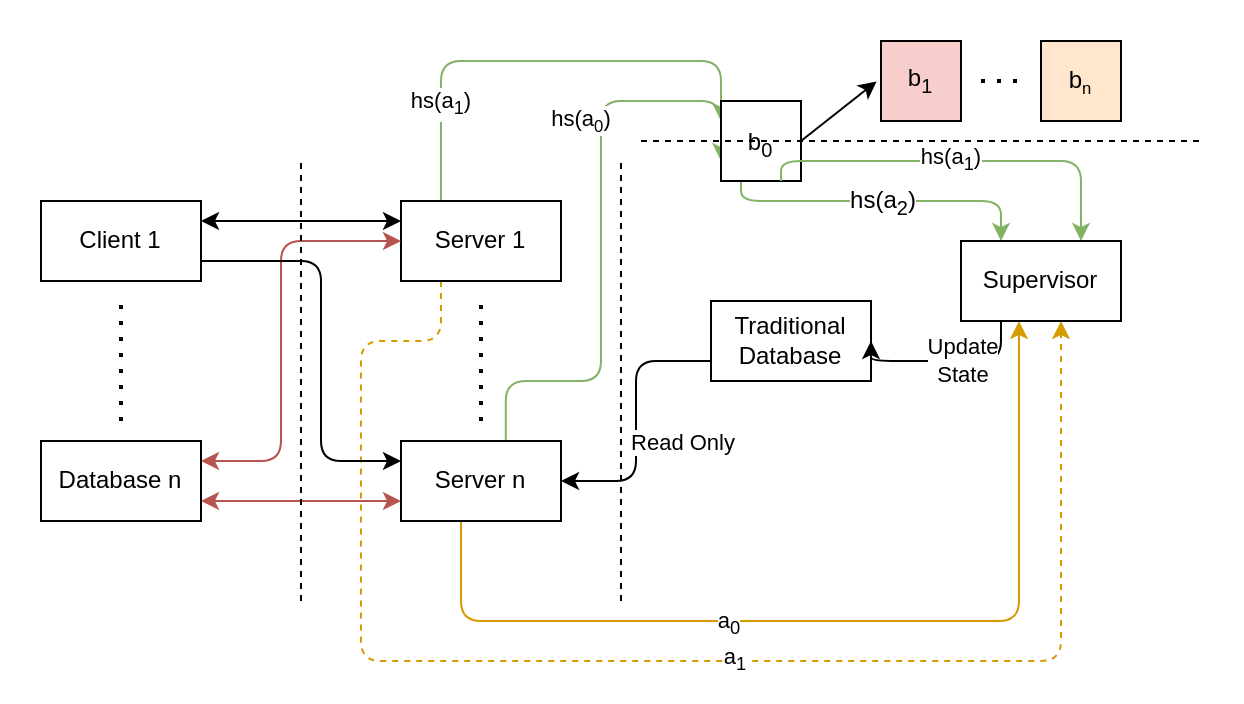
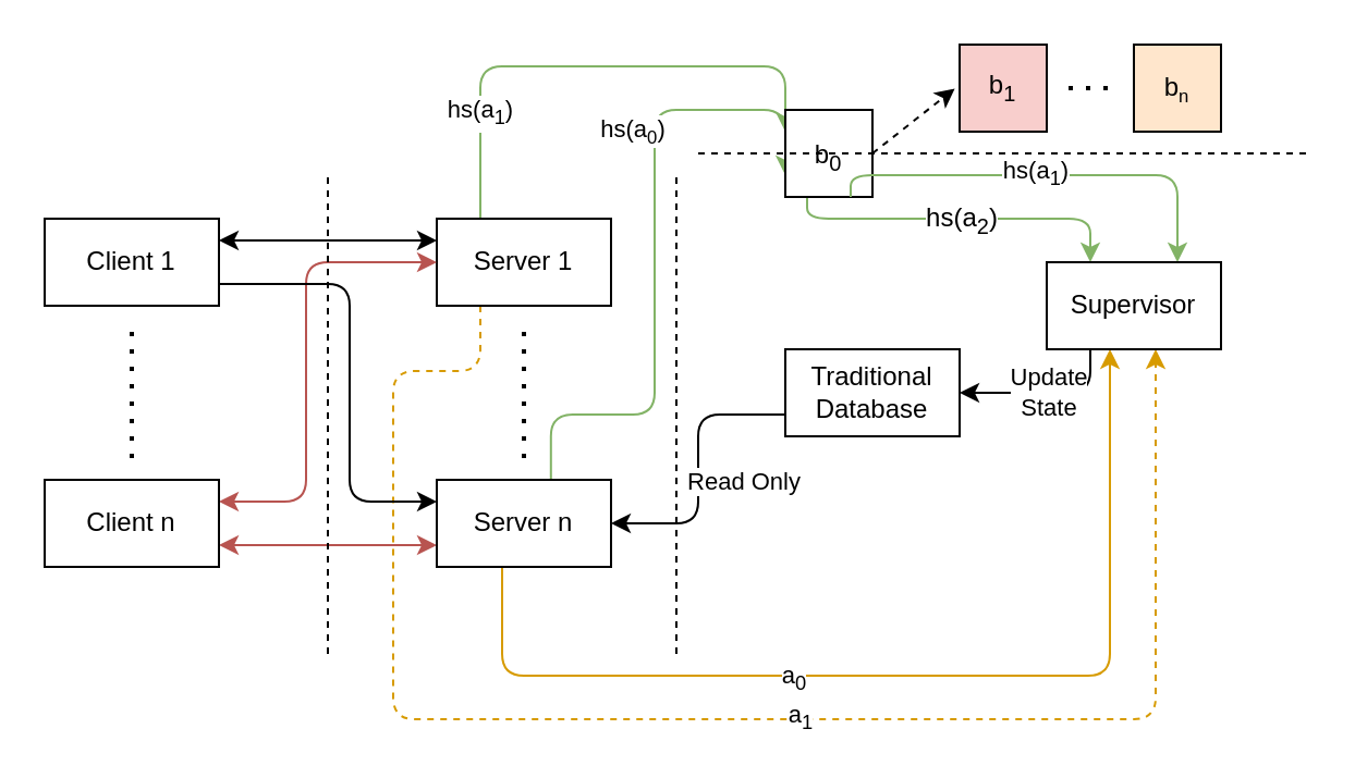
- <mxCell id="27" value="" style="endArrow=classic;html=1;exitX=1;exitY=0.5;exitDx=0;exitDy=0;entryX=-0.055;entryY=0.505;entryDx=0;entryDy=0;entryPerimeter=0;" parent="1" source="22" target="23" edge="1"><mxGeometry width="50" height="50" relative="1" as="geometry"><mxPoint x="430" y="140" as="sourcePoint" /><mxPoint x="480" y="90" as="targetPoint" /></mxGeometry></mxCell>
+ <mxCell id="27" value="" style="endArrow=classic;html=1;exitX=1;exitY=0.5;exitDx=0;exitDy=0;entryX=-0.055;entryY=0.505;entryDx=0;entryDy=0;entryPerimeter=0;dashed=1;" parent="1" source="22" target="23" edge="1"><mxGeometry width="50" height="50" relative="1" as="geometry"><mxPoint x="430" y="140" as="sourcePoint" /><mxPoint x="480" y="90" as="targetPoint" /></mxGeometry></mxCell>
- <mxCell id="24" value="Traditional Database" style="rounded=0;whiteSpace=wrap;html=1;" parent="1" vertex="1"><mxGeometry x="355" y="150" width="80" height="40" as="geometry" /></mxCell>
+ <mxCell id="24" value="Traditional Database" style="rounded=0;whiteSpace=wrap;html=1;" parent="1" vertex="1"><mxGeometry x="360" y="160" width="80" height="40" as="geometry" /></mxCell>
- <mxCell id="11" value="Database n" style="rounded=0;whiteSpace=wrap;html=1;" parent="1" vertex="1"><mxGeometry x="20" y="220" width="80" height="40" as="geometry" /></mxCell>
+ <mxCell id="11" value="Client n" style="rounded=0;whiteSpace=wrap;html=1;" parent="1" vertex="1"><mxGeometry x="20" y="220" width="80" height="40" as="geometry" /></mxCell>
